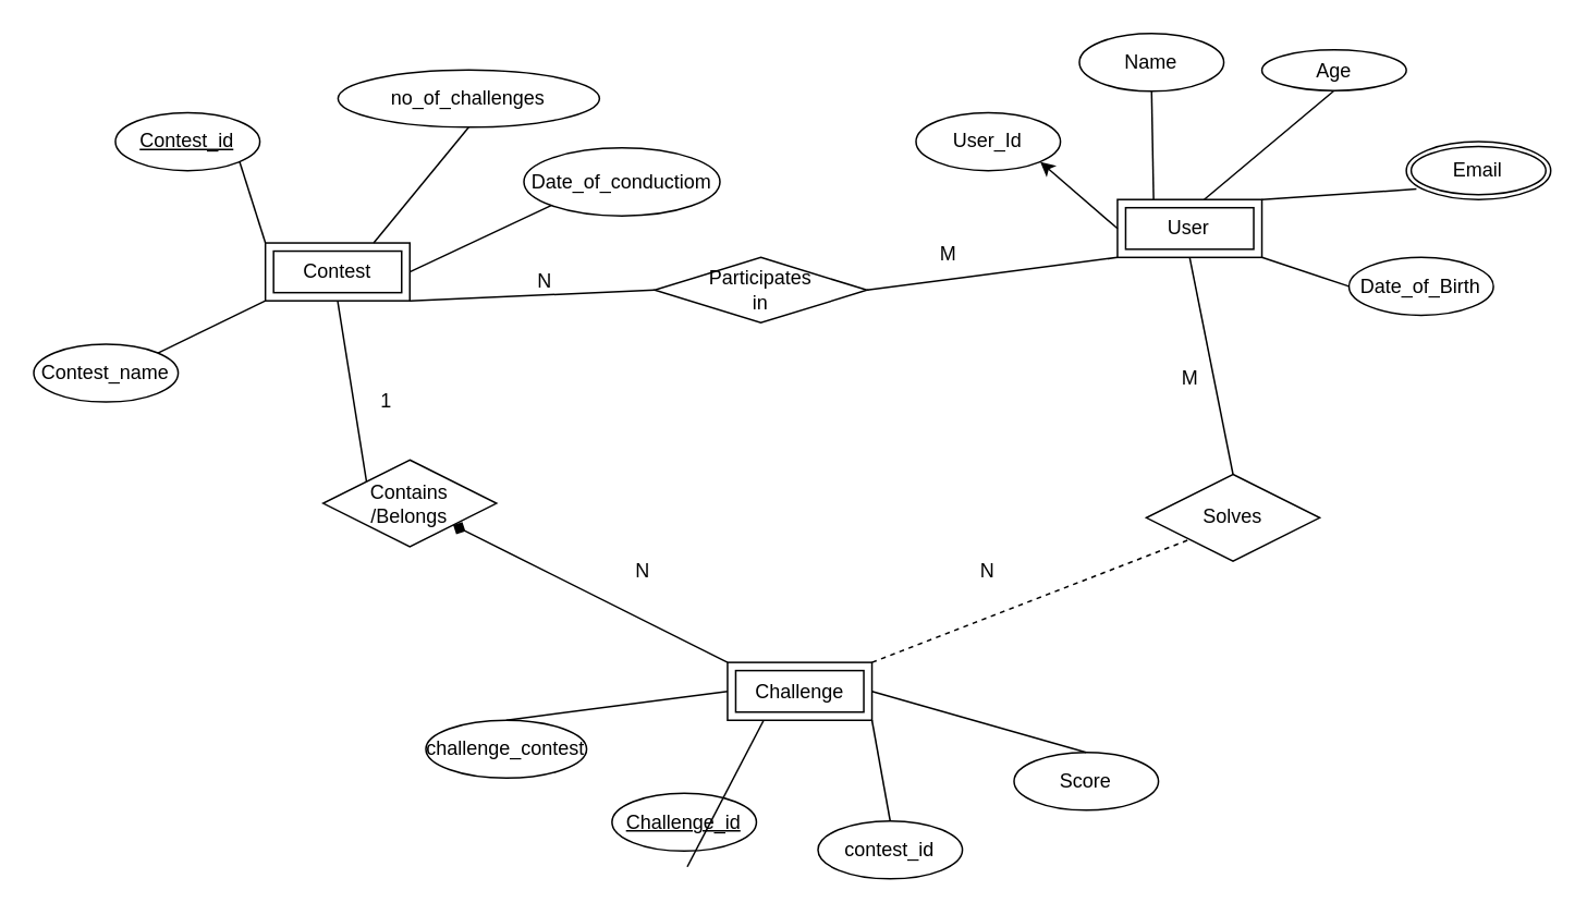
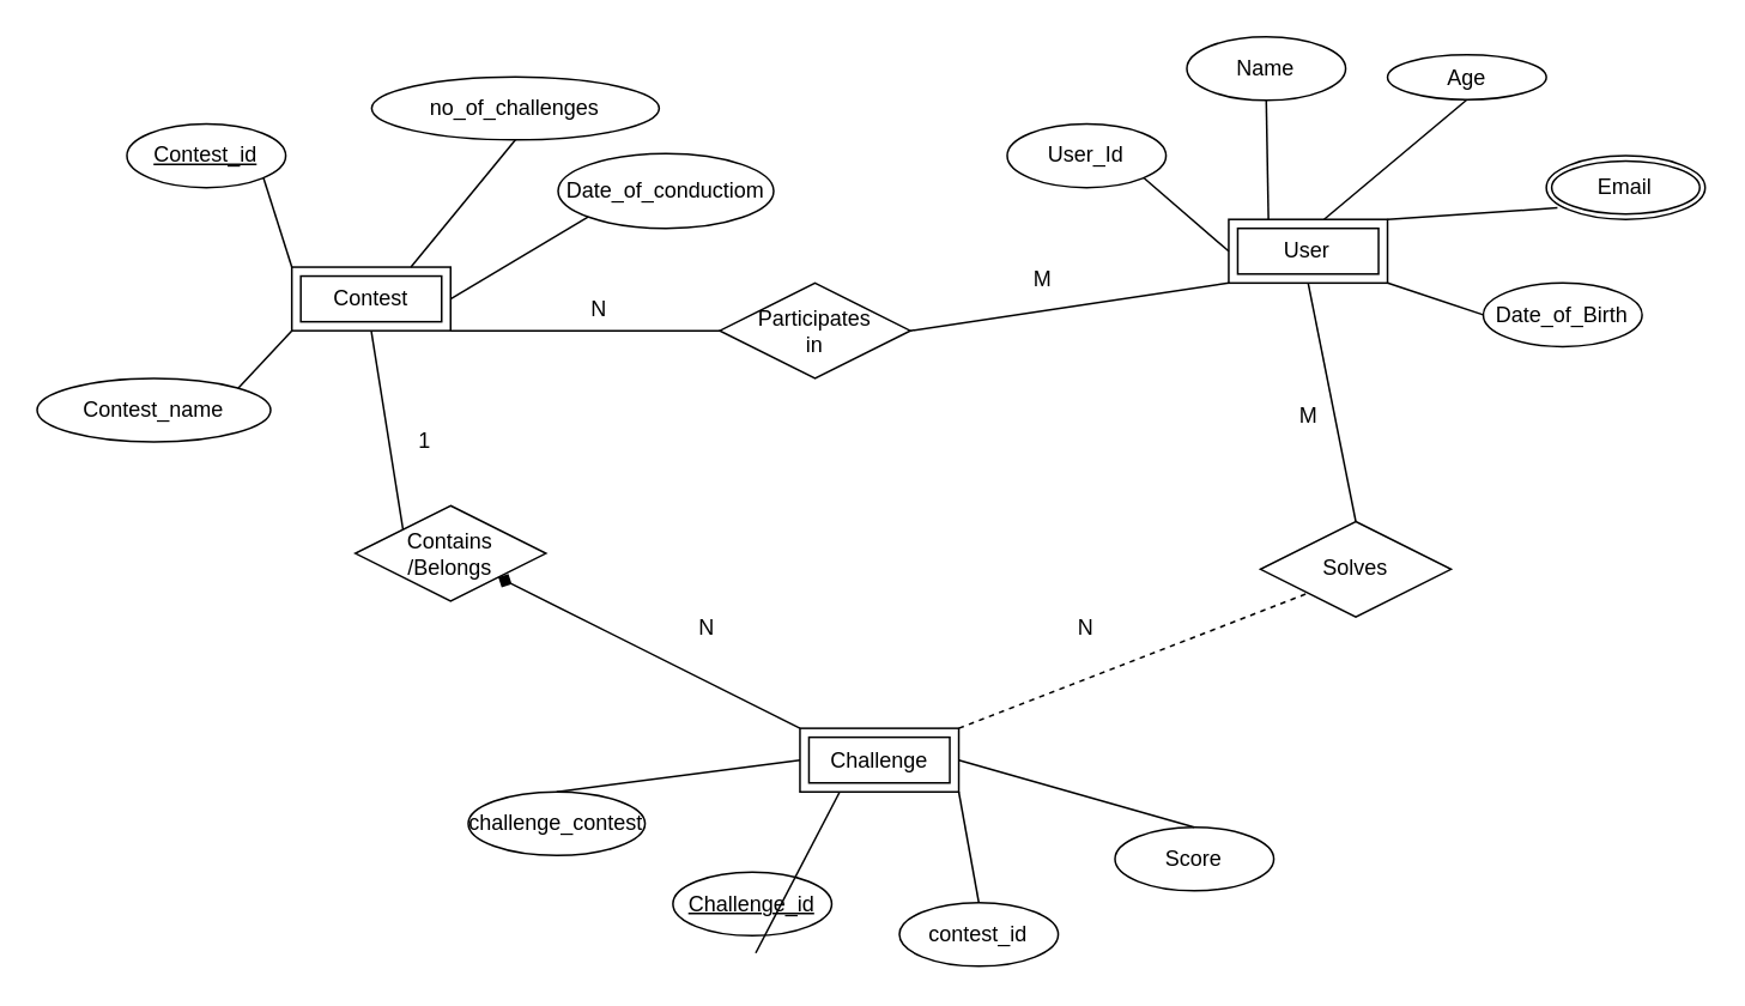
- <mxCell id="12" value="" style="endArrow=classic;html=1;rounded=0;entryX=1;entryY=1;entryDx=0;entryDy=0;exitX=0;exitY=0.5;exitDx=0;exitDy=0;" edge="1" parent="1" source="3" target="4"><mxGeometry width="50" height="50" relative="1" as="geometry"><mxPoint x="683.304" y="121.639" as="sourcePoint" /><mxPoint x="727.5" y="77.377" as="targetPoint" /></mxGeometry></mxCell>
+ <mxCell id="12" value="" style="endArrow=none;html=1;rounded=0;entryX=1;entryY=1;entryDx=0;entryDy=0;exitX=0;exitY=0.5;exitDx=0;exitDy=0;" edge="1" parent="1" source="3" target="4"><mxGeometry width="50" height="50" relative="1" as="geometry"><mxPoint x="683.304" y="121.639" as="sourcePoint" /><mxPoint x="727.5" y="77.377" as="targetPoint" /></mxGeometry></mxCell>
- <mxCell id="27" value="Date_of_conductiom" style="ellipse;whiteSpace=wrap;html=1;align=center;container=0;" vertex="1" parent="1"><mxGeometry x="320" y="90" width="120" height="41.64" as="geometry" /></mxCell>
+ <mxCell id="27" value="Date_of_conductiom" style="ellipse;whiteSpace=wrap;html=1;align=center;container=0;" vertex="1" parent="1"><mxGeometry x="310" y="85" width="120" height="41.64" as="geometry" /></mxCell>
- <mxCell id="2" value="Participates&lt;div&gt;in&lt;/div&gt;" style="shape=rhombus;perimeter=rhombusPerimeter;whiteSpace=wrap;html=1;align=center;container=0;" vertex="1" parent="1"><mxGeometry x="399.997" y="157.059" width="130" height="40" as="geometry" /></mxCell>
+ <mxCell id="2" value="Participates&lt;div&gt;in&lt;/div&gt;" style="shape=rhombus;perimeter=rhombusPerimeter;whiteSpace=wrap;html=1;align=center;container=0;" vertex="1" parent="1"><mxGeometry x="399.997" y="157.059" width="106.071" height="53.115" as="geometry" /></mxCell>
- <mxCell id="29" value="Contest_name" style="ellipse;whiteSpace=wrap;html=1;align=center;container=0;" vertex="1" parent="1"><mxGeometry x="20" y="210.164" width="88.393" height="35.41" as="geometry" /></mxCell>
+ <mxCell id="29" value="Contest_name" style="ellipse;whiteSpace=wrap;html=1;align=center;container=0;" vertex="1" parent="1"><mxGeometry x="20" y="210.164" width="130" height="35.41" as="geometry" /></mxCell>
